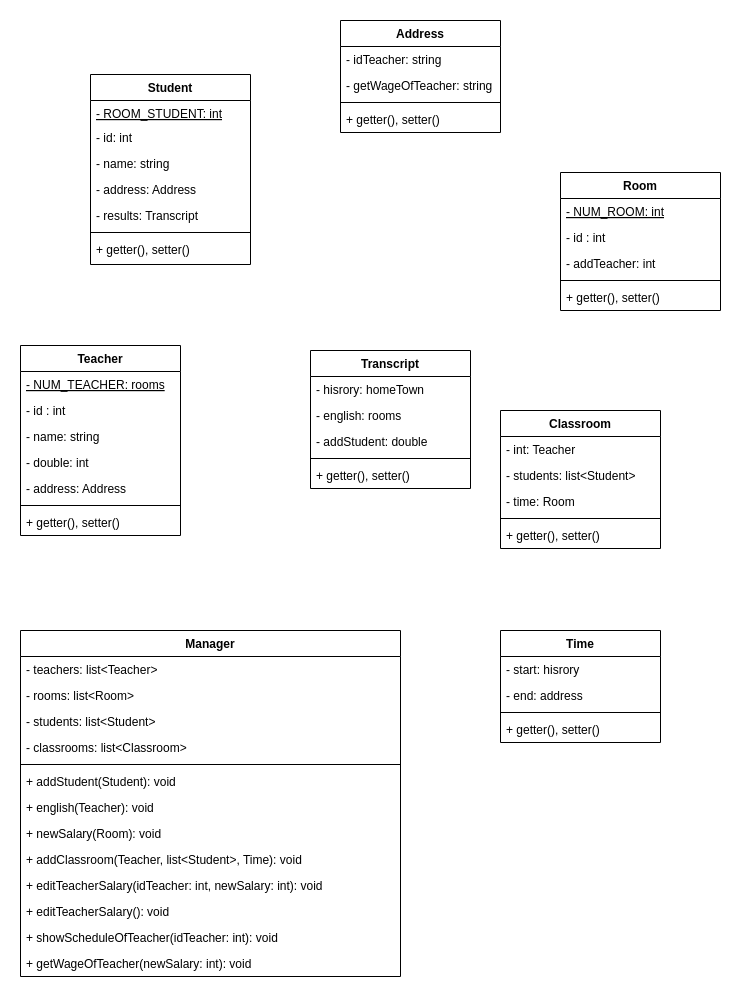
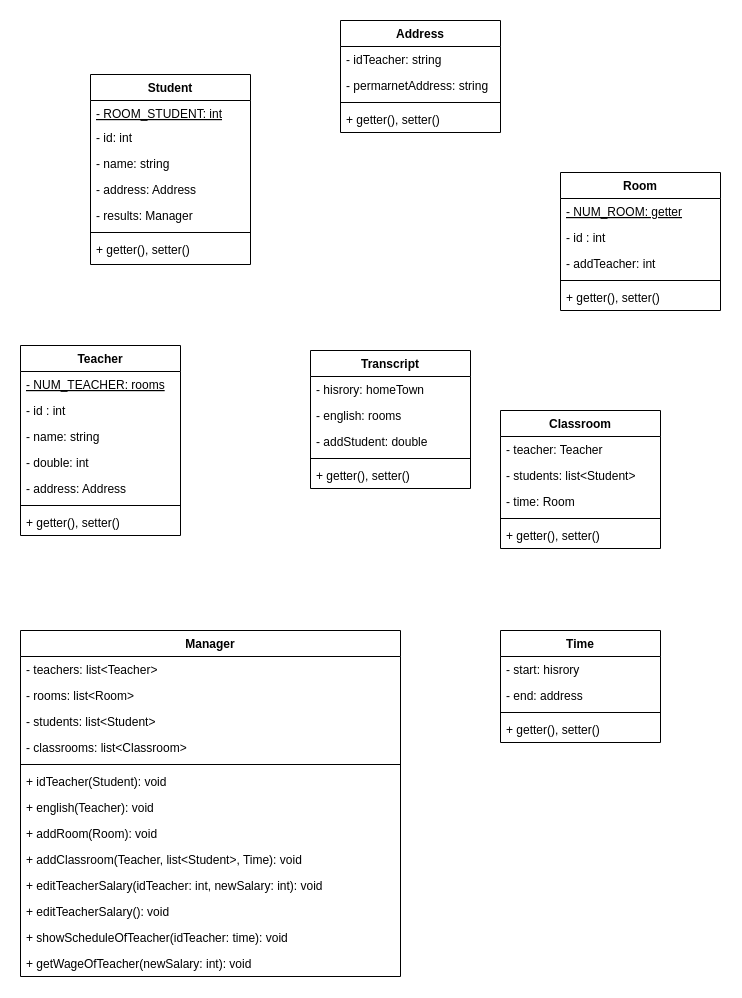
- <mxCell id="51" value="- getWageOfTeacher: string" style="text;strokeColor=none;fillColor=none;align=left;verticalAlign=top;spacingLeft=4;spacingRight=4;overflow=hidden;rotatable=0;points=[[0,0.5],[1,0.5]];portConstraint=eastwest;" parent="49" vertex="1"><mxGeometry y="52" width="160" height="26" as="geometry" /></mxCell>
+ <mxCell id="51" value="- permarnetAddress: string" style="text;strokeColor=none;fillColor=none;align=left;verticalAlign=top;spacingLeft=4;spacingRight=4;overflow=hidden;rotatable=0;points=[[0,0.5],[1,0.5]];portConstraint=eastwest;" parent="49" vertex="1"><mxGeometry y="52" width="160" height="26" as="geometry" /></mxCell>
- <mxCell id="19" value="- NUM_ROOM: int" style="text;strokeColor=none;fillColor=none;align=left;verticalAlign=top;spacingLeft=4;spacingRight=4;overflow=hidden;rotatable=0;points=[[0,0.5],[1,0.5]];portConstraint=eastwest;fontStyle=4" parent="18" vertex="1"><mxGeometry y="26" width="160" height="26" as="geometry" /></mxCell>
+ <mxCell id="19" value="- NUM_ROOM: getter" style="text;strokeColor=none;fillColor=none;align=left;verticalAlign=top;spacingLeft=4;spacingRight=4;overflow=hidden;rotatable=0;points=[[0,0.5],[1,0.5]];portConstraint=eastwest;fontStyle=4" parent="18" vertex="1"><mxGeometry y="26" width="160" height="26" as="geometry" /></mxCell>
- <mxCell id="7" value="- results: Transcript" style="text;strokeColor=none;fillColor=none;align=left;verticalAlign=top;spacingLeft=4;spacingRight=4;overflow=hidden;rotatable=0;points=[[0,0.5],[1,0.5]];portConstraint=eastwest;" parent="2" vertex="1"><mxGeometry y="128" width="160" height="26" as="geometry" /></mxCell>
+ <mxCell id="7" value="- results: Manager" style="text;strokeColor=none;fillColor=none;align=left;verticalAlign=top;spacingLeft=4;spacingRight=4;overflow=hidden;rotatable=0;points=[[0,0.5],[1,0.5]];portConstraint=eastwest;" parent="2" vertex="1"><mxGeometry y="128" width="160" height="26" as="geometry" /></mxCell>
- <mxCell id="25" value="- int: Teacher" style="text;strokeColor=none;fillColor=none;align=left;verticalAlign=top;spacingLeft=4;spacingRight=4;overflow=hidden;rotatable=0;points=[[0,0.5],[1,0.5]];portConstraint=eastwest;" parent="24" vertex="1"><mxGeometry y="26" width="160" height="26" as="geometry" /></mxCell>
+ <mxCell id="25" value="- teacher: Teacher" style="text;strokeColor=none;fillColor=none;align=left;verticalAlign=top;spacingLeft=4;spacingRight=4;overflow=hidden;rotatable=0;points=[[0,0.5],[1,0.5]];portConstraint=eastwest;" parent="24" vertex="1"><mxGeometry y="26" width="160" height="26" as="geometry" /></mxCell>
- <mxCell id="36" value="+ addStudent(Student): void" style="text;strokeColor=none;fillColor=none;align=left;verticalAlign=top;spacingLeft=4;spacingRight=4;overflow=hidden;rotatable=0;points=[[0,0.5],[1,0.5]];portConstraint=eastwest;" parent="30" vertex="1"><mxGeometry y="138" width="380" height="26" as="geometry" /></mxCell>
+ <mxCell id="36" value="+ idTeacher(Student): void" style="text;strokeColor=none;fillColor=none;align=left;verticalAlign=top;spacingLeft=4;spacingRight=4;overflow=hidden;rotatable=0;points=[[0,0.5],[1,0.5]];portConstraint=eastwest;" parent="30" vertex="1"><mxGeometry y="138" width="380" height="26" as="geometry" /></mxCell>
- <mxCell id="38" value="+ newSalary(Room): void" style="text;strokeColor=none;fillColor=none;align=left;verticalAlign=top;spacingLeft=4;spacingRight=4;overflow=hidden;rotatable=0;points=[[0,0.5],[1,0.5]];portConstraint=eastwest;" parent="30" vertex="1"><mxGeometry y="190" width="380" height="26" as="geometry" /></mxCell>
+ <mxCell id="38" value="+ addRoom(Room): void" style="text;strokeColor=none;fillColor=none;align=left;verticalAlign=top;spacingLeft=4;spacingRight=4;overflow=hidden;rotatable=0;points=[[0,0.5],[1,0.5]];portConstraint=eastwest;" parent="30" vertex="1"><mxGeometry y="190" width="380" height="26" as="geometry" /></mxCell>
- <mxCell id="42" value="+ showScheduleOfTeacher(idTeacher: int): void" style="text;strokeColor=none;fillColor=none;align=left;verticalAlign=top;spacingLeft=4;spacingRight=4;overflow=hidden;rotatable=0;points=[[0,0.5],[1,0.5]];portConstraint=eastwest;" parent="30" vertex="1"><mxGeometry y="294" width="380" height="26" as="geometry" /></mxCell>
+ <mxCell id="42" value="+ showScheduleOfTeacher(idTeacher: time): void" style="text;strokeColor=none;fillColor=none;align=left;verticalAlign=top;spacingLeft=4;spacingRight=4;overflow=hidden;rotatable=0;points=[[0,0.5],[1,0.5]];portConstraint=eastwest;" parent="30" vertex="1"><mxGeometry y="294" width="380" height="26" as="geometry" /></mxCell>
